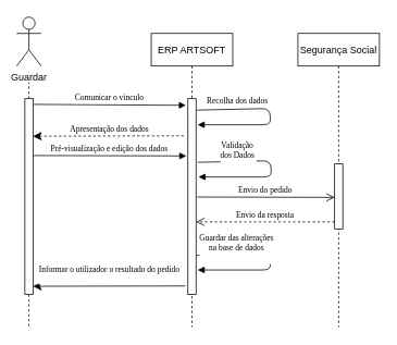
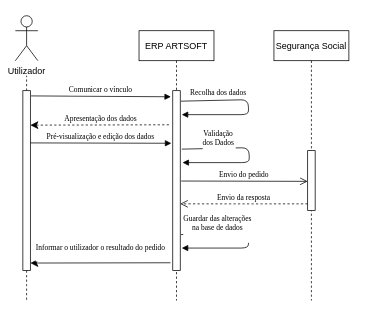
- <mxCell id="8" value="Guardar" style="shape=umlActor;verticalLabelPosition=bottom;verticalAlign=top;html=1;outlineConnect=0;" parent="1" vertex="1"><mxGeometry x="20" y="20" width="30" height="60" as="geometry" /></mxCell>
+ <mxCell id="8" value="Utilizador" style="shape=umlActor;verticalLabelPosition=bottom;verticalAlign=top;html=1;outlineConnect=0;" parent="1" vertex="1"><mxGeometry x="20" y="20" width="30" height="60" as="geometry" /></mxCell>
